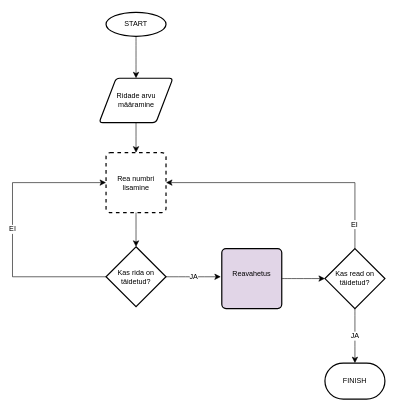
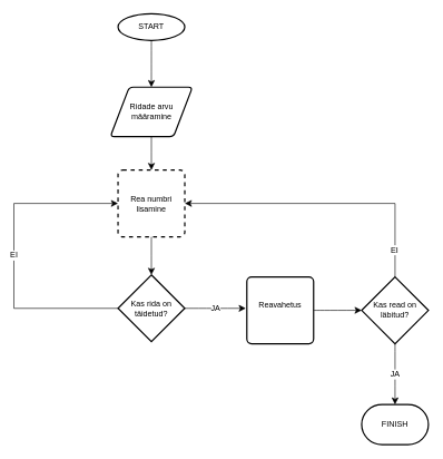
- <mxCell id="7" value="Reavahetus&lt;div&gt;&lt;br&gt;&lt;/div&gt;" style="rounded=1;whiteSpace=wrap;html=1;absoluteArcSize=1;arcSize=14;strokeWidth=2;fillColor=#e1d5e7;" vertex="1" parent="1"><mxGeometry x="369" y="414" width="100" height="100" as="geometry" /></mxCell>
+ <mxCell id="7" value="Reavahetus&lt;div&gt;&lt;br&gt;&lt;/div&gt;" style="rounded=1;whiteSpace=wrap;html=1;absoluteArcSize=1;arcSize=14;strokeWidth=2;" vertex="1" parent="1"><mxGeometry x="369" y="414" width="100" height="100" as="geometry" /></mxCell>
- <mxCell id="15" value="Kas read on täidetud?" style="strokeWidth=2;html=1;shape=mxgraph.flowchart.decision;whiteSpace=wrap;" vertex="1" parent="1"><mxGeometry x="541" y="414" width="100" height="100" as="geometry" /></mxCell>
+ <mxCell id="15" value="Kas read on läbitud?" style="strokeWidth=2;html=1;shape=mxgraph.flowchart.decision;whiteSpace=wrap;" vertex="1" parent="1"><mxGeometry x="541" y="414" width="100" height="100" as="geometry" /></mxCell>
